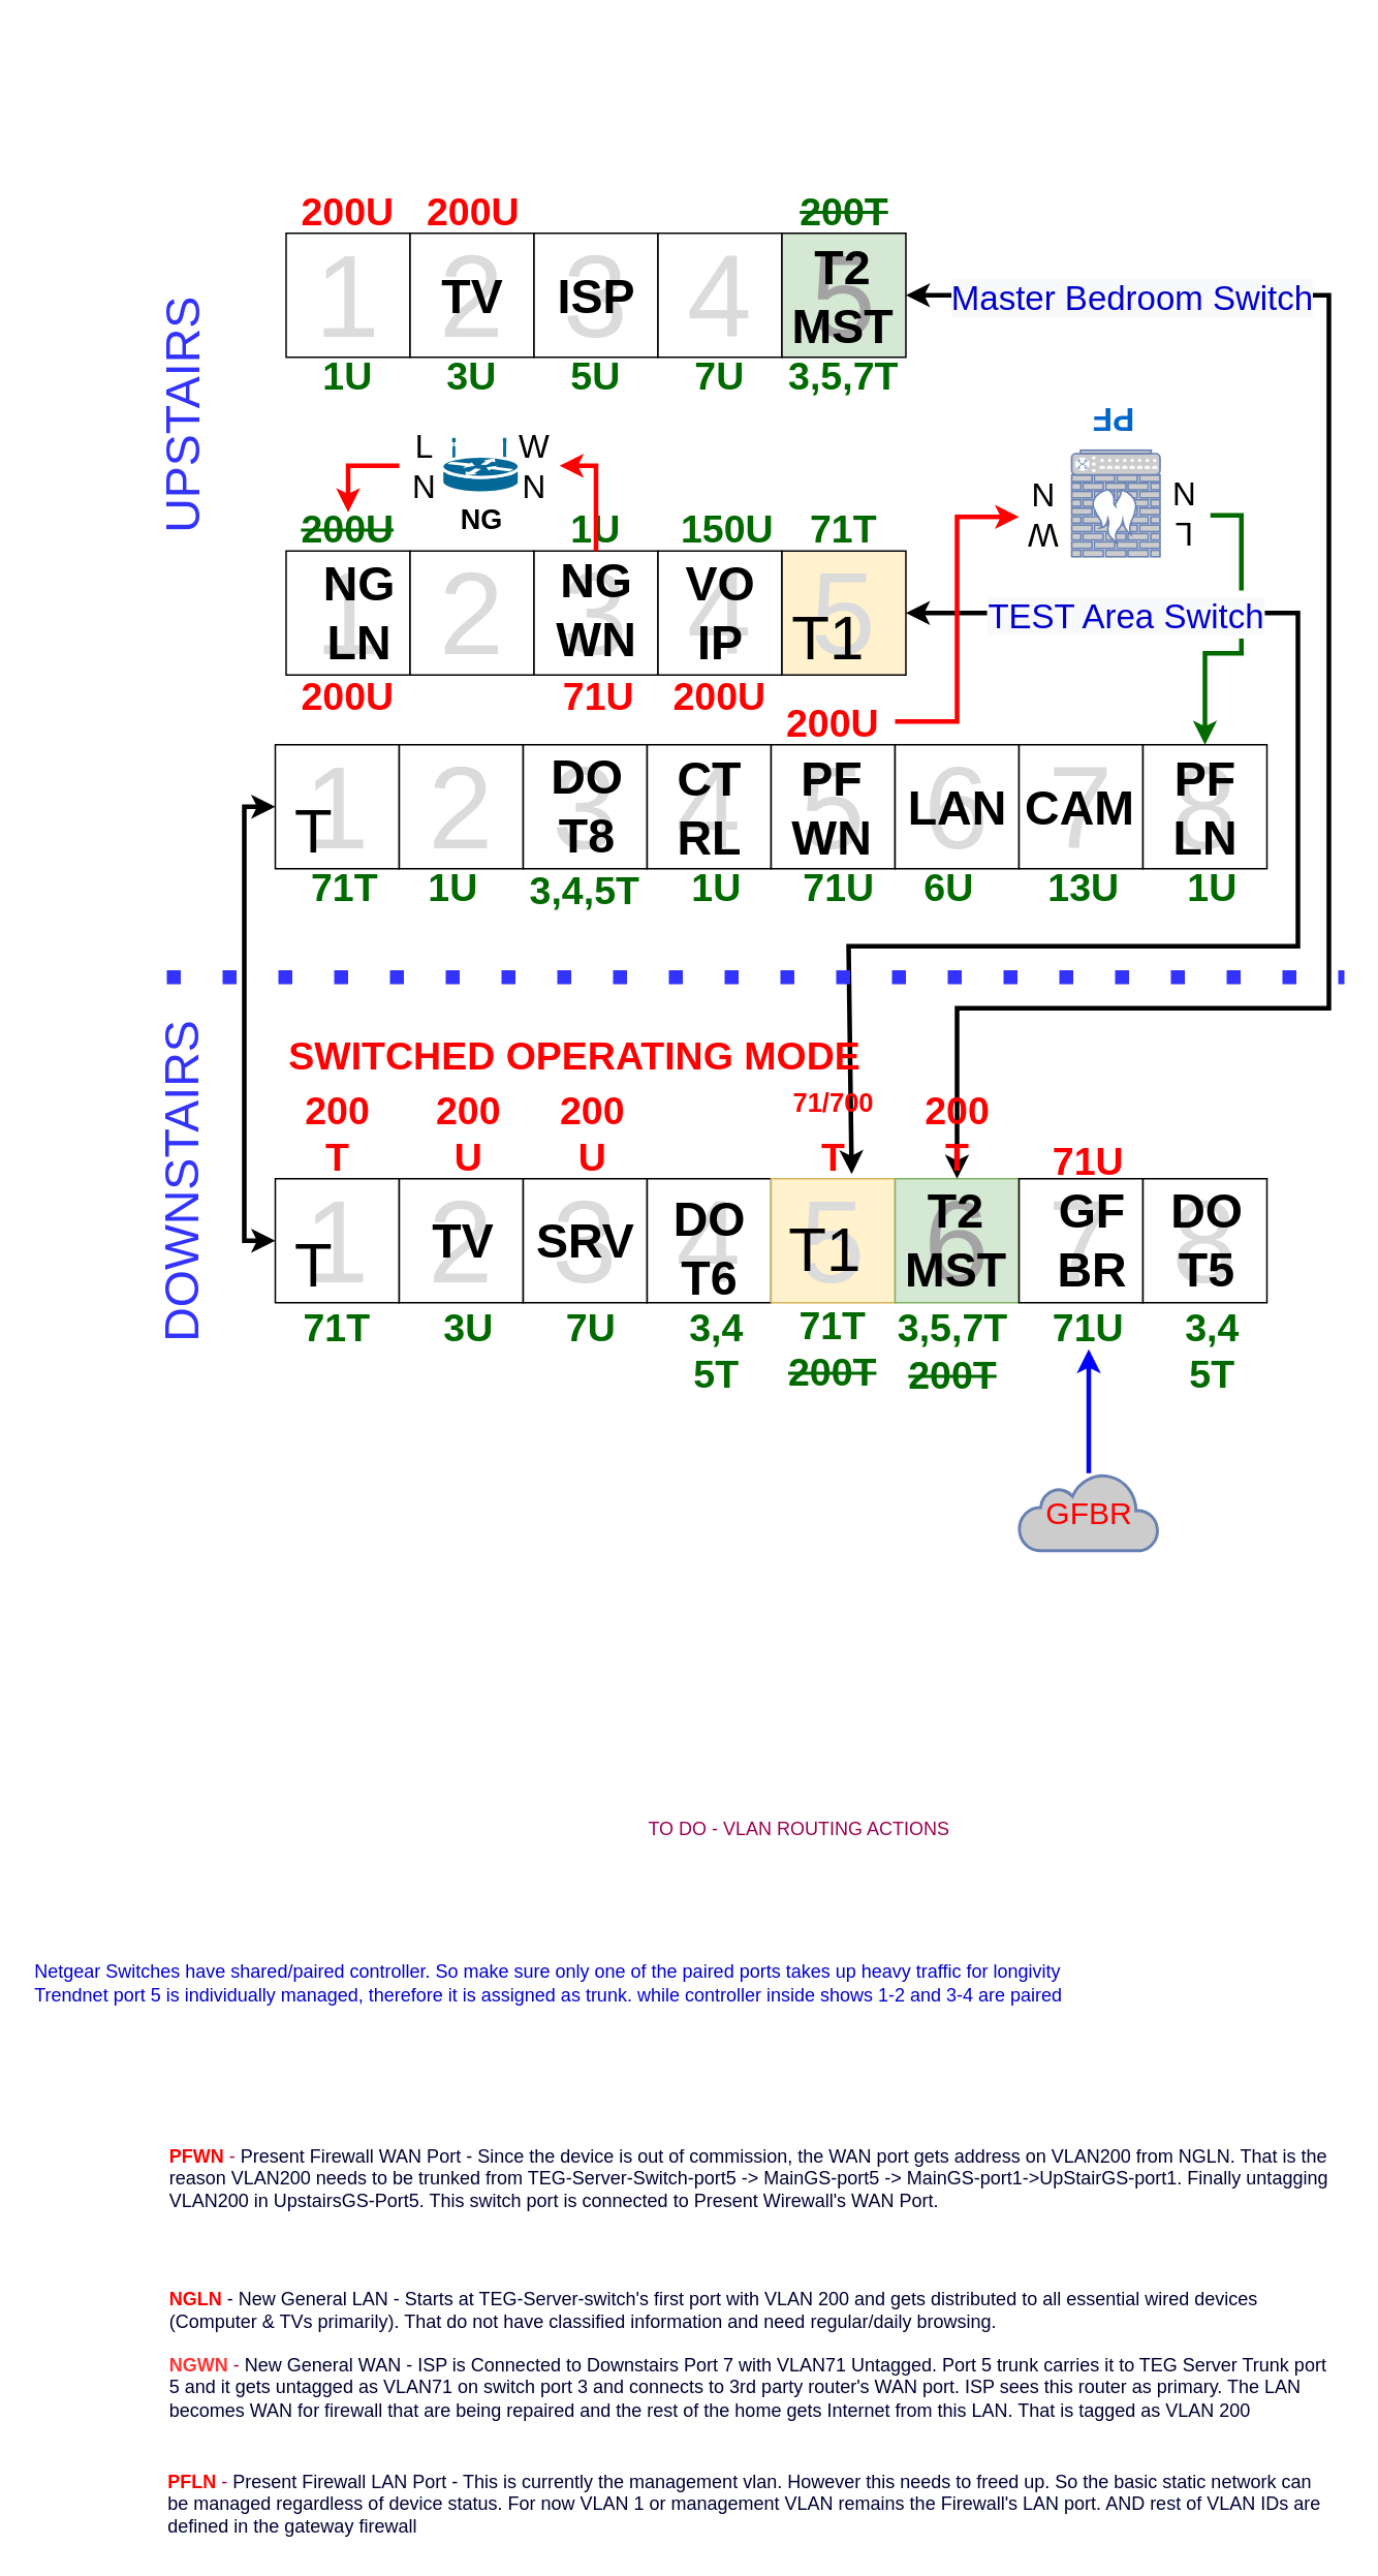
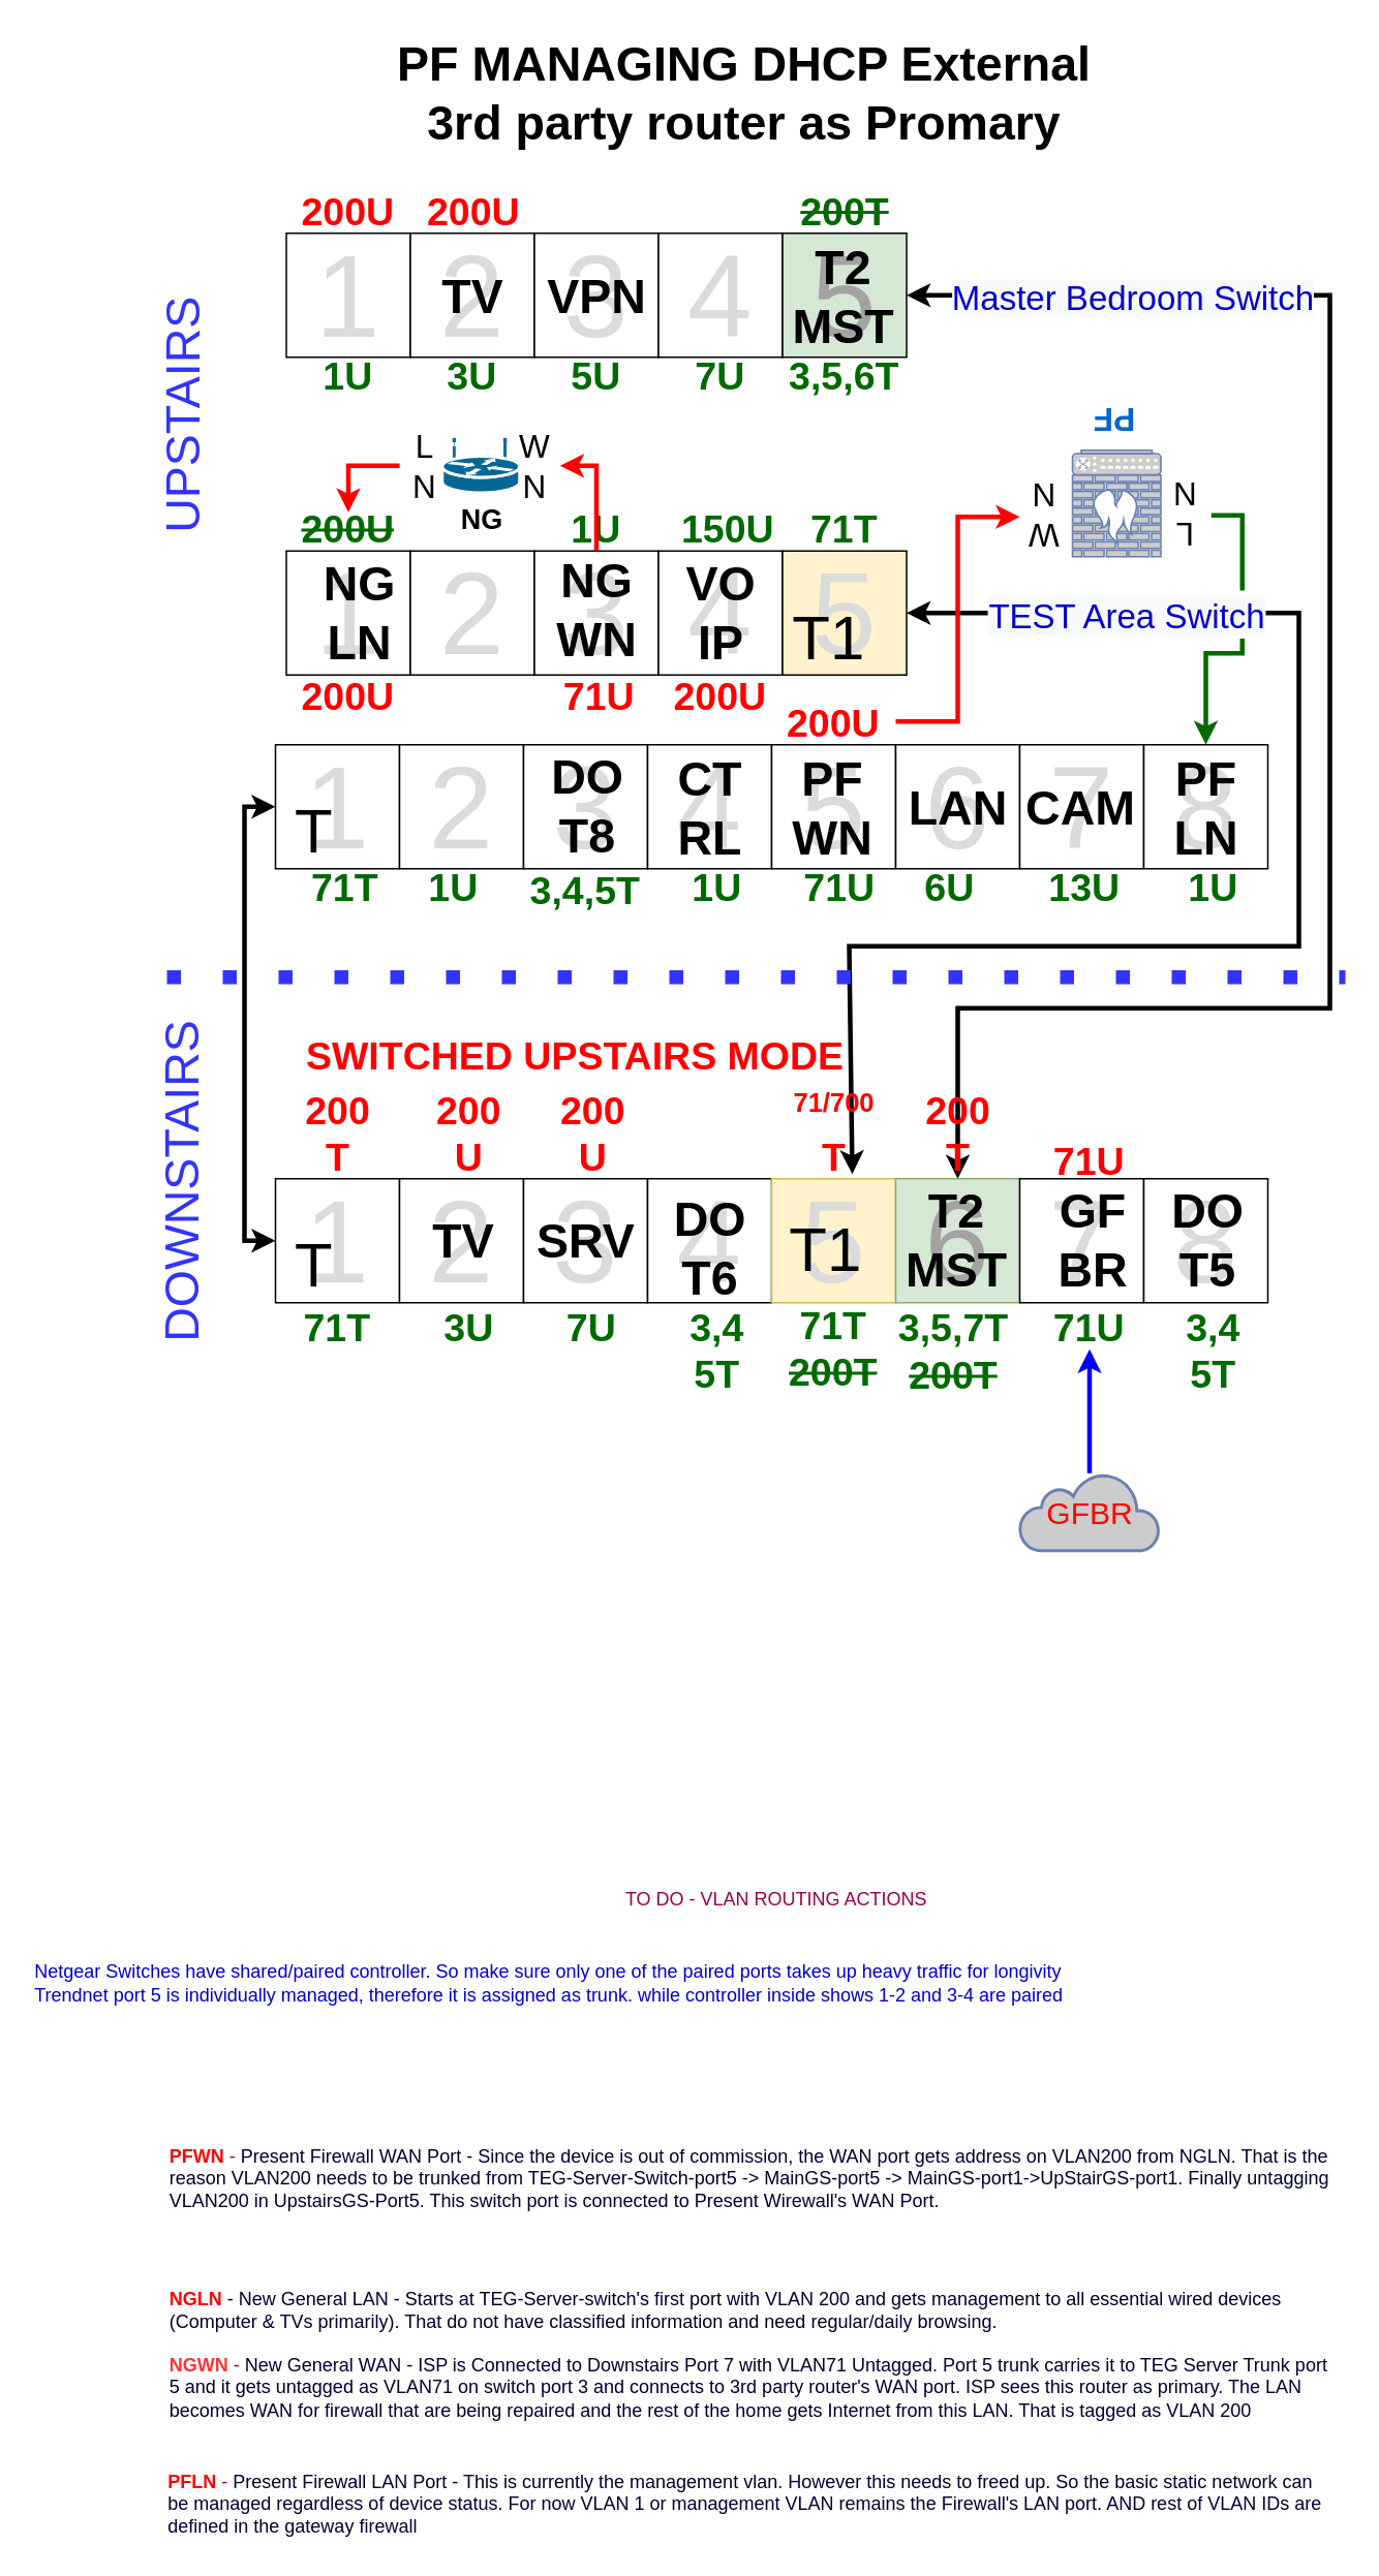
+ <mxCell id="53" value="PF MANAGING DHCP External 3rd party router as Promary" style="text;html=1;strokeColor=none;fillColor=none;align=center;verticalAlign=middle;whiteSpace=wrap;rounded=0;fontSize=31;fontColor=#000000;fontStyle=1" parent="1" vertex="1"><mxGeometry x="237" y="20" width="485" height="80" as="geometry" /></mxCell>
- <mxCell id="113" value="ISP" style="text;html=1;strokeColor=none;fillColor=none;align=center;verticalAlign=middle;whiteSpace=wrap;rounded=0;fontSize=31;fontColor=#000000;fontStyle=1" parent="100" vertex="1"><mxGeometry x="168" y="38.5" width="65" height="65" as="geometry" /></mxCell>
+ <mxCell id="113" value="VPN" style="text;html=1;strokeColor=none;fillColor=none;align=center;verticalAlign=middle;whiteSpace=wrap;rounded=0;fontSize=31;fontColor=#000000;fontStyle=1" parent="100" vertex="1"><mxGeometry x="168" y="38.5" width="65" height="65" as="geometry" /></mxCell>
- <mxCell id="110" value="&lt;div style=&quot;font-size: 25px;&quot;&gt;&lt;span style=&quot;background-color: initial; font-size: 25px;&quot;&gt;&lt;font style=&quot;font-size: 25px;&quot;&gt;3,5,7T&lt;/font&gt;&lt;/span&gt;&lt;/div&gt;" style="text;html=1;strokeColor=none;fillColor=none;align=center;verticalAlign=middle;whiteSpace=wrap;rounded=0;fontSize=25;fontColor=#006A00;fontStyle=1" parent="100" vertex="1"><mxGeometry x="321" y="106" width="78" height="29" as="geometry" /></mxCell>
+ <mxCell id="110" value="&lt;div style=&quot;font-size: 25px;&quot;&gt;&lt;span style=&quot;background-color: initial; font-size: 25px;&quot;&gt;&lt;font style=&quot;font-size: 25px;&quot;&gt;3,5,6T&lt;/font&gt;&lt;/span&gt;&lt;/div&gt;" style="text;html=1;strokeColor=none;fillColor=none;align=center;verticalAlign=middle;whiteSpace=wrap;rounded=0;fontSize=25;fontColor=#006A00;fontStyle=1" parent="100" vertex="1"><mxGeometry x="321" y="106" width="78" height="29" as="geometry" /></mxCell>
- <mxCell id="54" value="SWITCHED OPERATING MODE" style="text;html=1;strokeColor=none;fillColor=none;align=center;verticalAlign=middle;whiteSpace=wrap;rounded=0;fontSize=25;fontColor=#FF0000;fontStyle=1" parent="1" vertex="1"><mxGeometry x="182.5" y="660" width="374.5" height="40" as="geometry" /></mxCell>
+ <mxCell id="54" value="SWITCHED UPSTAIRS MODE" style="text;html=1;strokeColor=none;fillColor=none;align=center;verticalAlign=middle;whiteSpace=wrap;rounded=0;fontSize=25;fontColor=#FF0000;fontStyle=1" parent="1" vertex="1"><mxGeometry x="182.5" y="660" width="374.5" height="40" as="geometry" /></mxCell>
- <mxCell id="62" value="&lt;font color=&quot;#99004d&quot;&gt;TO DO - VLAN ROUTING ACTIONS&amp;nbsp;&lt;br&gt;&lt;/font&gt;" style="text;html=1;strokeColor=none;fillColor=none;align=center;verticalAlign=middle;whiteSpace=wrap;rounded=0;fontSize=12;fontColor=#3333FF;" parent="1" vertex="1"><mxGeometry x="242" y="1165" width="550" height="30" as="geometry" /></mxCell>
+ <mxCell id="62" value="&lt;font color=&quot;#99004d&quot;&gt;TO DO - VLAN ROUTING ACTIONS&amp;nbsp;&lt;br&gt;&lt;/font&gt;" style="text;html=1;strokeColor=none;fillColor=none;align=center;verticalAlign=middle;whiteSpace=wrap;rounded=0;fontSize=12;fontColor=#3333FF;" parent="1" vertex="1"><mxGeometry x="227" y="1210" width="550" height="30" as="geometry" /></mxCell>
- <mxCell id="60" value="&lt;div style=&quot;&quot;&gt;&lt;b style=&quot;background-color: initial;&quot;&gt;&lt;font color=&quot;#ff0000&quot;&gt;NGLN&lt;/font&gt;&lt;/b&gt;&lt;font style=&quot;background-color: initial;&quot; color=&quot;#000033&quot;&gt;&amp;nbsp;- New General LAN - Starts at TEG-Server-switch's first port with VLAN 200 and gets distributed to all essential wired devices (Computer &amp;amp; TVs primarily). That do not have classified information and need regular/daily browsing.&lt;/font&gt;&lt;/div&gt;" style="text;html=1;strokeColor=none;fillColor=none;align=left;verticalAlign=middle;whiteSpace=wrap;rounded=0;fontSize=12;fontColor=#3333FF;" parent="1" vertex="1"><mxGeometry x="107" y="1470" width="750" height="40" as="geometry" /></mxCell>
+ <mxCell id="60" value="&lt;div style=&quot;&quot;&gt;&lt;b style=&quot;background-color: initial;&quot;&gt;&lt;font color=&quot;#ff0000&quot;&gt;NGLN&lt;/font&gt;&lt;/b&gt;&lt;font style=&quot;background-color: initial;&quot; color=&quot;#000033&quot;&gt;&amp;nbsp;- New General LAN - Starts at TEG-Server-switch's first port with VLAN 200 and gets management to all essential wired devices (Computer &amp;amp; TVs primarily). That do not have classified information and need regular/daily browsing.&lt;/font&gt;&lt;/div&gt;" style="text;html=1;strokeColor=none;fillColor=none;align=left;verticalAlign=middle;whiteSpace=wrap;rounded=0;fontSize=12;fontColor=#3333FF;" parent="1" vertex="1"><mxGeometry x="107" y="1470" width="750" height="40" as="geometry" /></mxCell>
